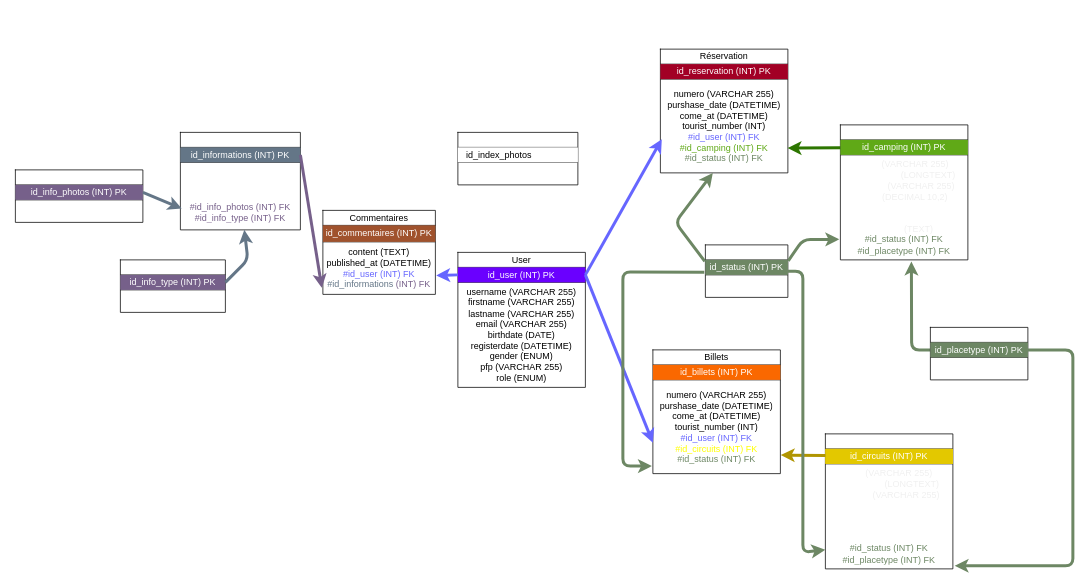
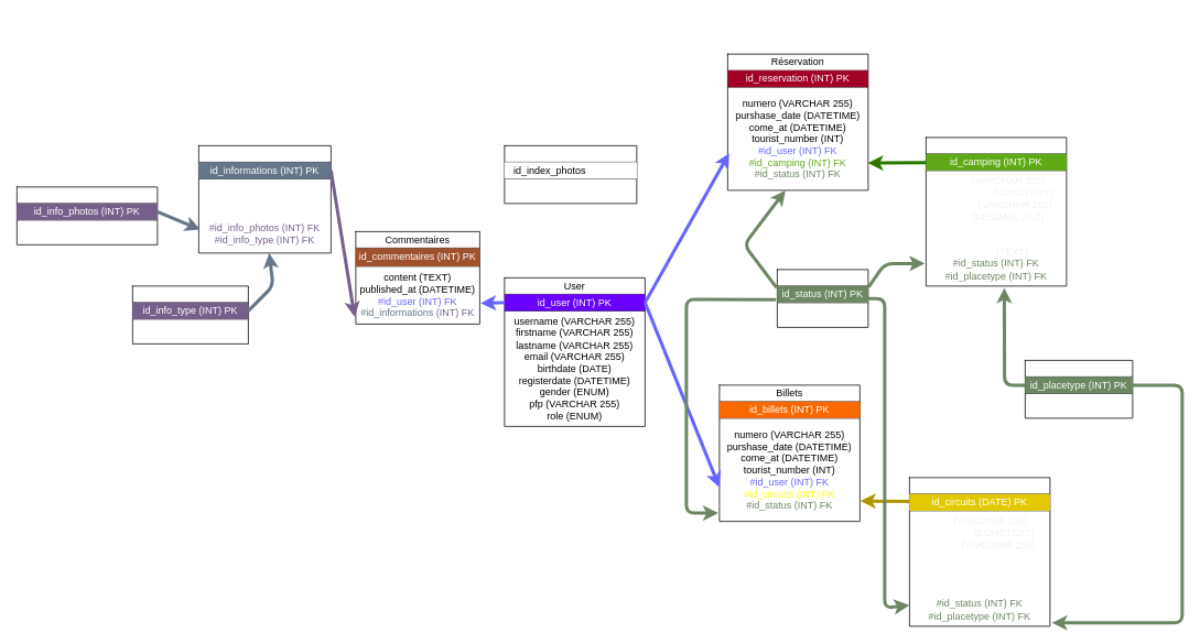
- <mxCell id="84" value="&lt;font color=&quot;#ffffff&quot;&gt;id_circuits&amp;nbsp;&lt;/font&gt;&lt;span style=&quot;color: rgb(255, 255, 255);&quot;&gt;(INT) PK&lt;/span&gt;" style="shape=partialRectangle;html=1;whiteSpace=wrap;connectable=0;overflow=hidden;fillColor=#e3c800;top=0;left=0;bottom=0;right=0;pointerEvents=1;fontColor=#000000;strokeColor=#B09500;" vertex="1" parent="83"><mxGeometry width="170" height="20" as="geometry"><mxRectangle width="170" height="20" as="alternateBounds" /></mxGeometry></mxCell>
+ <mxCell id="84" value="&lt;font color=&quot;#ffffff&quot;&gt;id_circuits&amp;nbsp;&lt;/font&gt;&lt;span style=&quot;color: rgb(255, 255, 255);&quot;&gt;(DATE) PK&lt;/span&gt;" style="shape=partialRectangle;html=1;whiteSpace=wrap;connectable=0;overflow=hidden;fillColor=#e3c800;top=0;left=0;bottom=0;right=0;pointerEvents=1;fontColor=#000000;strokeColor=#B09500;" vertex="1" parent="83"><mxGeometry width="170" height="20" as="geometry"><mxRectangle width="170" height="20" as="alternateBounds" /></mxGeometry></mxCell>
